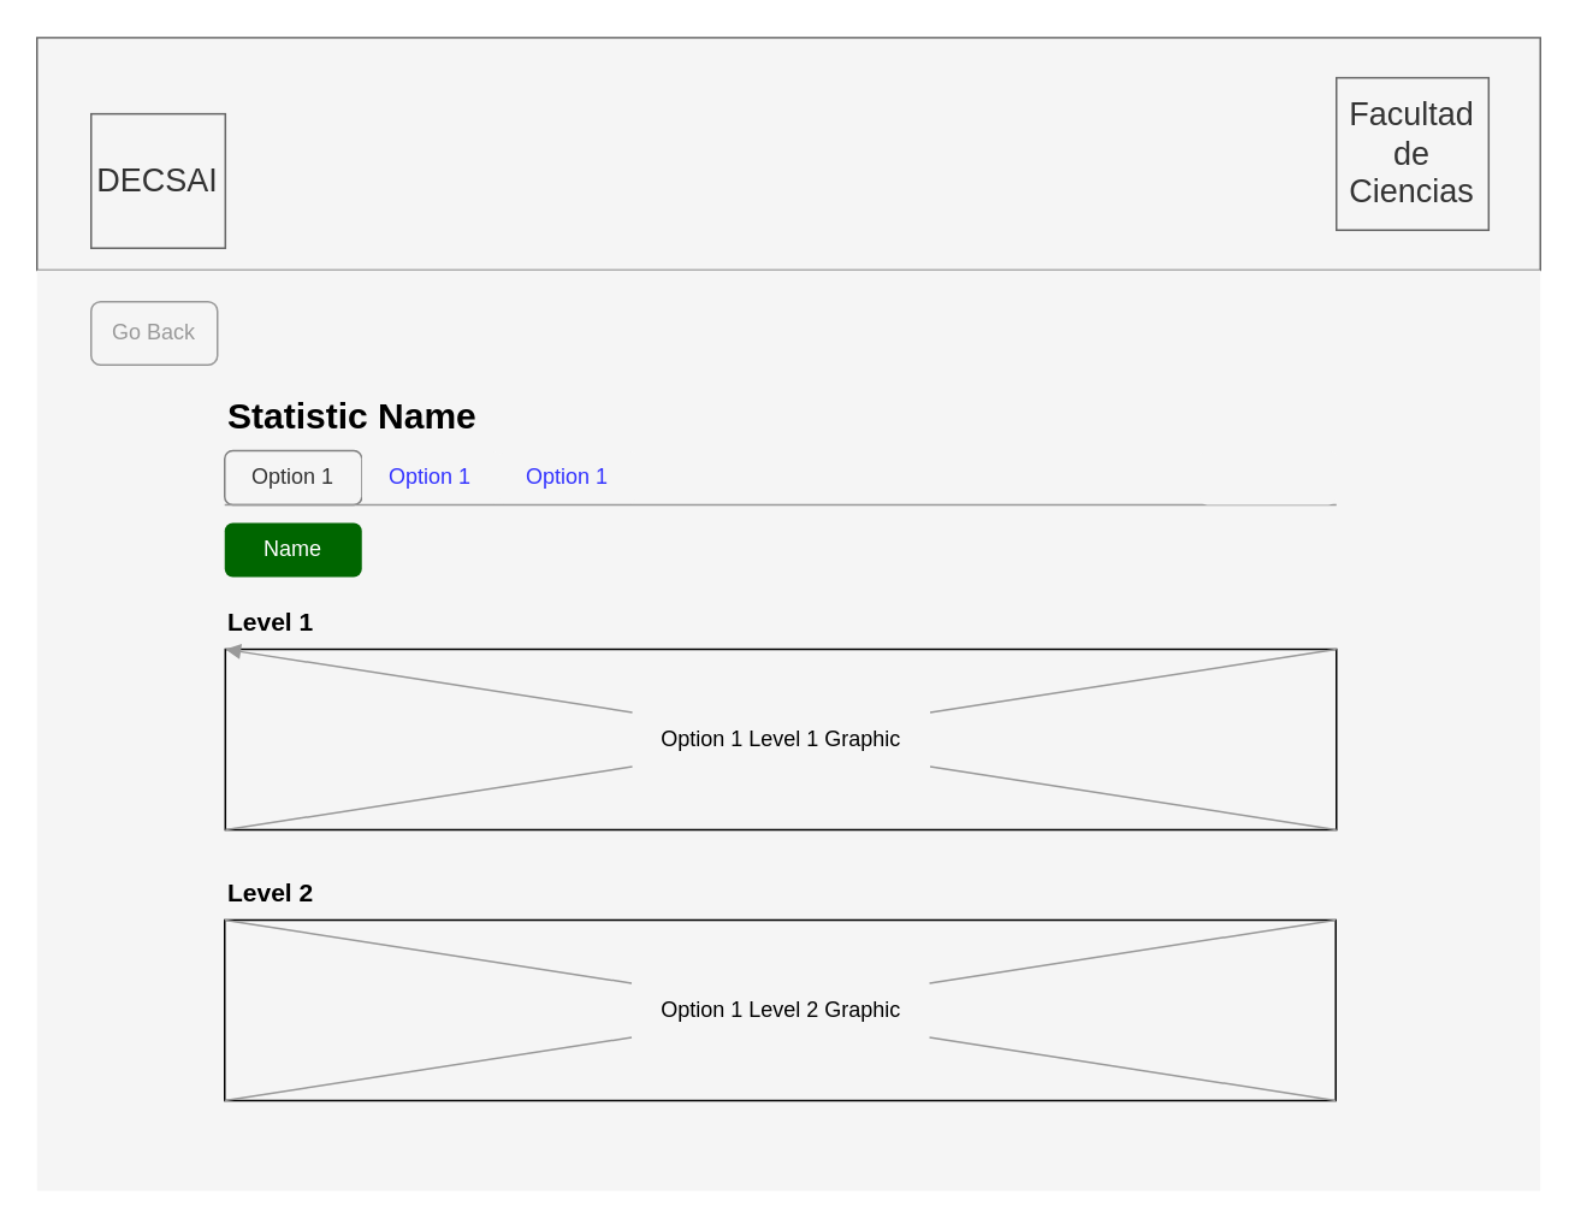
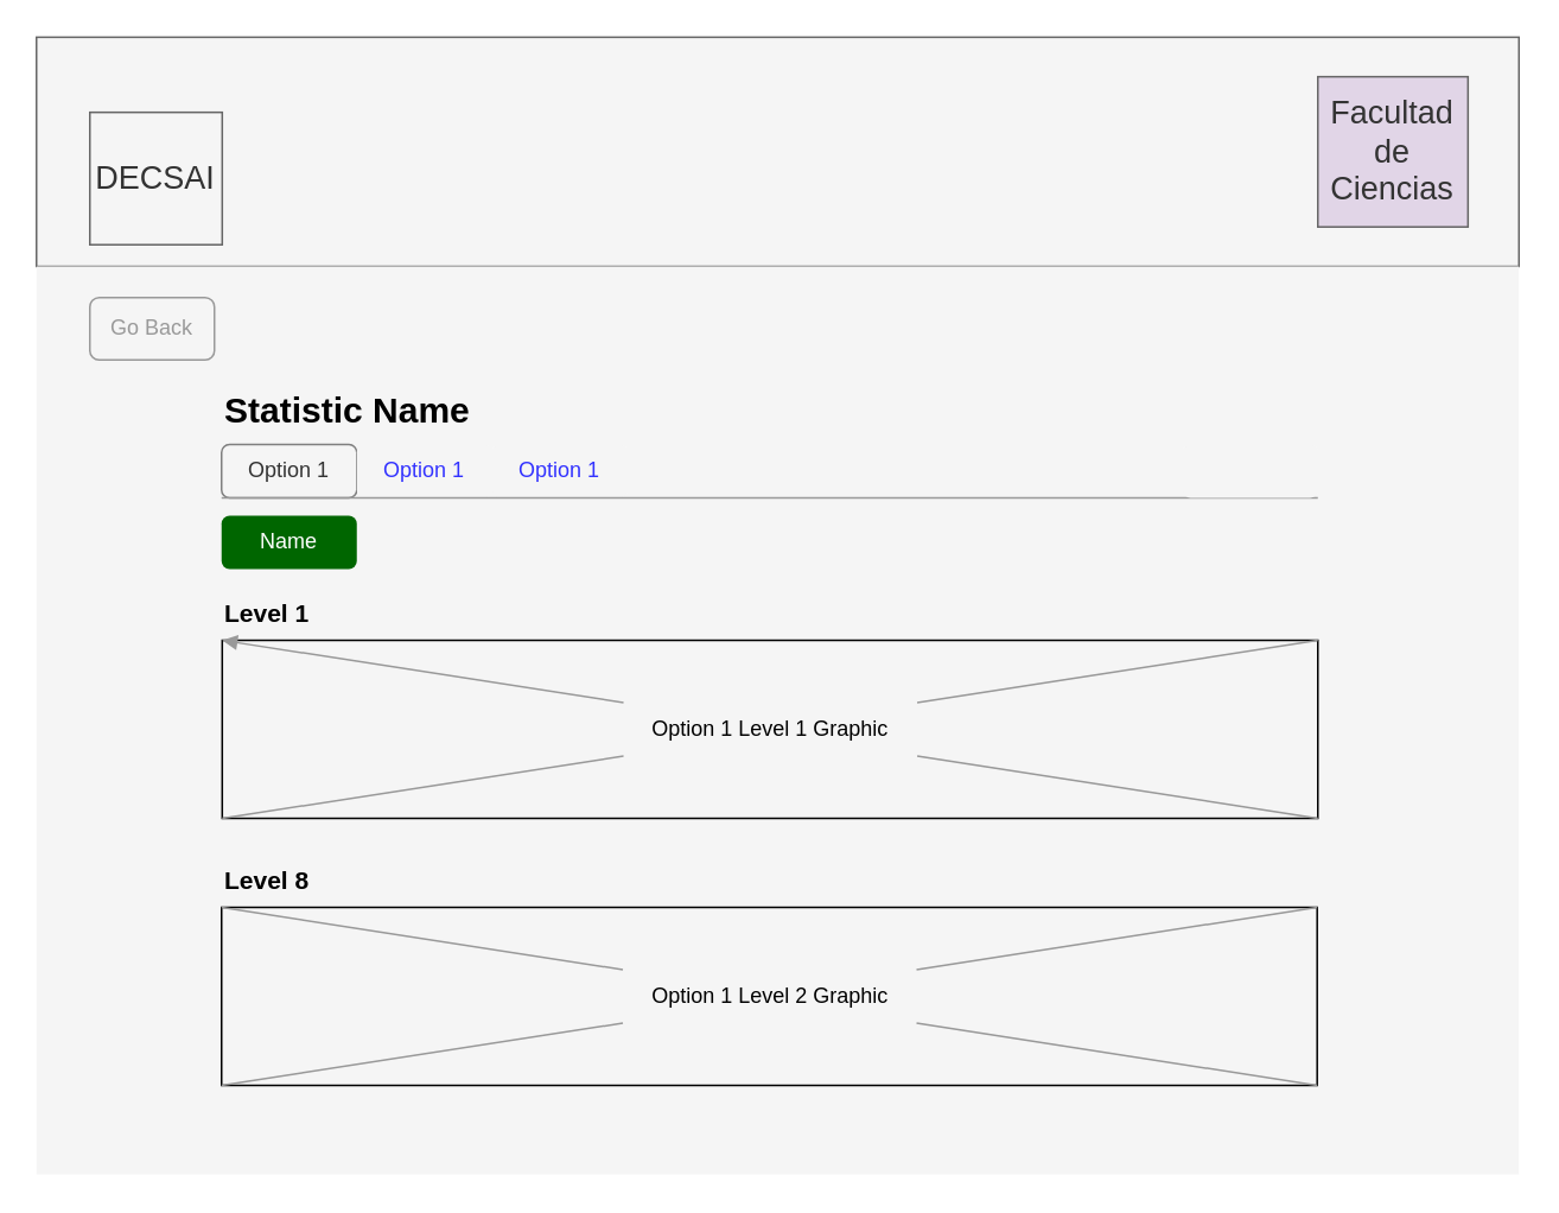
- <mxCell id="4" value="&lt;font style=&quot;font-size: 18px;&quot;&gt;Facultad de Ciencias&lt;/font&gt;" style="whiteSpace=wrap;html=1;aspect=fixed;fillColor=#f5f5f5;fontColor=#333333;strokeColor=#666666;" parent="1" vertex="1"><mxGeometry x="740" y="42.44" width="84.37" height="84.37" as="geometry" /></mxCell>
+ <mxCell id="4" value="&lt;font style=&quot;font-size: 18px;&quot;&gt;Facultad de Ciencias&lt;/font&gt;" style="whiteSpace=wrap;html=1;aspect=fixed;fillColor=#e1d5e7;fontColor=#333333;strokeColor=#666666;" parent="1" vertex="1"><mxGeometry x="740" y="42.44" width="84.37" height="84.37" as="geometry" /></mxCell>
- <mxCell id="15" value="Level 2" style="text;html=1;strokeColor=none;fillColor=none;align=left;verticalAlign=middle;whiteSpace=wrap;rounded=0;strokeWidth=0;fontColor=#000000;fontSize=14;fontStyle=1" vertex="1" parent="1"><mxGeometry x="124.37" y="479" width="125.63" height="30" as="geometry" /></mxCell>
+ <mxCell id="15" value="Level 8" style="text;html=1;strokeColor=none;fillColor=none;align=left;verticalAlign=middle;whiteSpace=wrap;rounded=0;strokeWidth=0;fontColor=#000000;fontSize=14;fontStyle=1" vertex="1" parent="1"><mxGeometry x="124.37" y="479" width="125.63" height="30" as="geometry" /></mxCell>
